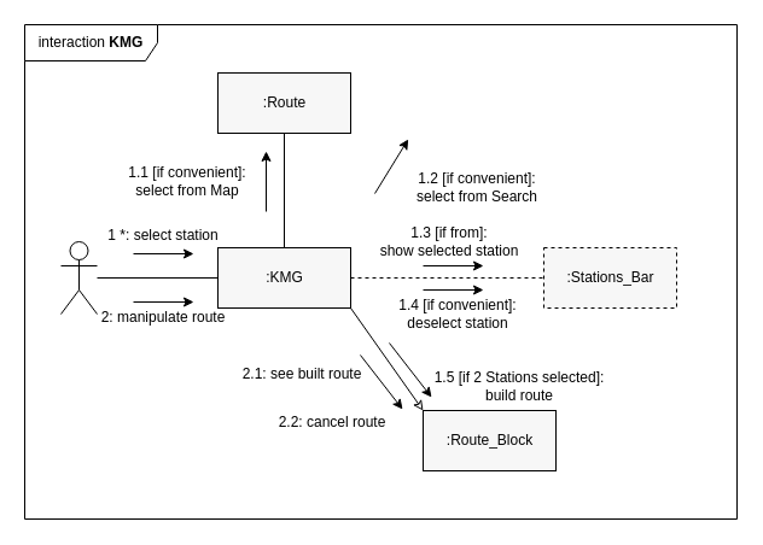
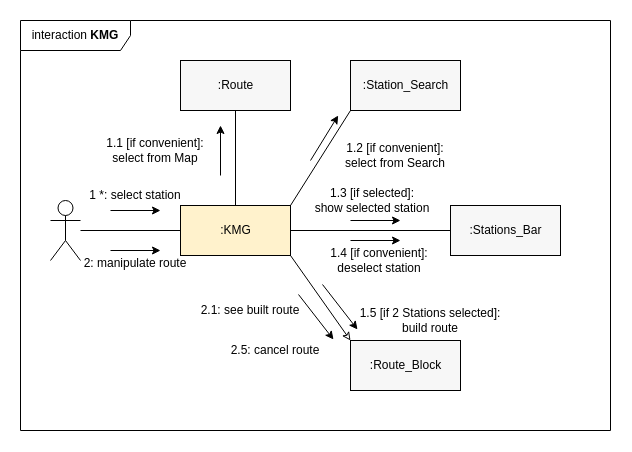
+ <mxCell id="16" value=":Station_Search" style="html=1;align=center;labelBackgroundColor=none;fillColor=#F7F7F7;" vertex="1" parent="1"><mxGeometry x="350" y="60" width="110" height="50" as="geometry" /></mxCell>
+ <mxCell id="6" style="edgeStyle=none;rounded=0;orthogonalLoop=1;jettySize=auto;html=1;exitX=1;exitY=0;exitDx=0;exitDy=0;entryX=0;entryY=1;entryDx=0;entryDy=0;endArrow=none;endFill=0;" edge="1" parent="1" source="9" target="16"><mxGeometry relative="1" as="geometry" /></mxCell>
- <mxCell id="30" value="&lt;font style=&quot;font-size: 12px&quot;&gt;1.3 [if from]:&lt;br&gt;show selected station&lt;/font&gt;" style="text;html=1;strokeColor=none;fillColor=none;align=center;verticalAlign=middle;whiteSpace=wrap;rounded=0;labelBackgroundColor=none;" vertex="1" parent="1"><mxGeometry x="310" y="190" width="124" height="20" as="geometry" /></mxCell>
+ <mxCell id="30" value="&lt;font style=&quot;font-size: 12px&quot;&gt;1.3 [if selected]:&lt;br&gt;show selected station&lt;/font&gt;" style="text;html=1;strokeColor=none;fillColor=none;align=center;verticalAlign=middle;whiteSpace=wrap;rounded=0;labelBackgroundColor=none;" vertex="1" parent="1"><mxGeometry x="310" y="190" width="124" height="20" as="geometry" /></mxCell>
- <mxCell id="9" value=":KMG" style="html=1;align=center;labelBackgroundColor=none;fillColor=#F7F7F7;" vertex="1" parent="1"><mxGeometry x="180" y="205" width="110" height="50" as="geometry" /></mxCell>
+ <mxCell id="9" value=":KMG" style="html=1;align=center;labelBackgroundColor=none;fillColor=#fff2cc;" vertex="1" parent="1"><mxGeometry x="180" y="205" width="110" height="50" as="geometry" /></mxCell>
- <mxCell id="7" style="edgeStyle=none;rounded=0;orthogonalLoop=1;jettySize=auto;html=1;entryX=0;entryY=0.5;entryDx=0;entryDy=0;endArrow=none;endFill=0;dashed=1;" edge="1" parent="1" source="9" target="21"><mxGeometry relative="1" as="geometry" /></mxCell>
+ <mxCell id="7" style="edgeStyle=none;rounded=0;orthogonalLoop=1;jettySize=auto;html=1;entryX=0;entryY=0.5;entryDx=0;entryDy=0;endArrow=none;endFill=0;" edge="1" parent="1" source="9" target="21"><mxGeometry relative="1" as="geometry" /></mxCell>
- <mxCell id="21" value=":Stations_Bar" style="html=1;align=center;labelBackgroundColor=none;fillColor=#F7F7F7;dashed=1;" vertex="1" parent="1"><mxGeometry x="450" y="205" width="110" height="50" as="geometry" /></mxCell>
+ <mxCell id="21" value=":Stations_Bar" style="html=1;align=center;labelBackgroundColor=none;fillColor=#F7F7F7;" vertex="1" parent="1"><mxGeometry x="450" y="205" width="110" height="50" as="geometry" /></mxCell>
- <mxCell id="29" value="&lt;font style=&quot;font-size: 12px&quot;&gt;2.2: cancel route&lt;/font&gt;" style="text;html=1;strokeColor=none;fillColor=none;align=center;verticalAlign=middle;whiteSpace=wrap;rounded=0;labelBackgroundColor=none;" vertex="1" parent="1"><mxGeometry x="215" y="340" width="120" height="20" as="geometry" /></mxCell>
+ <mxCell id="29" value="&lt;font style=&quot;font-size: 12px&quot;&gt;2.5: cancel route&lt;/font&gt;" style="text;html=1;strokeColor=none;fillColor=none;align=center;verticalAlign=middle;whiteSpace=wrap;rounded=0;labelBackgroundColor=none;" vertex="1" parent="1"><mxGeometry x="215" y="340" width="120" height="20" as="geometry" /></mxCell>
